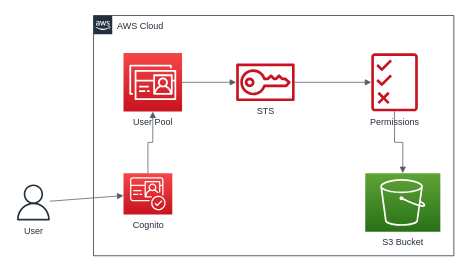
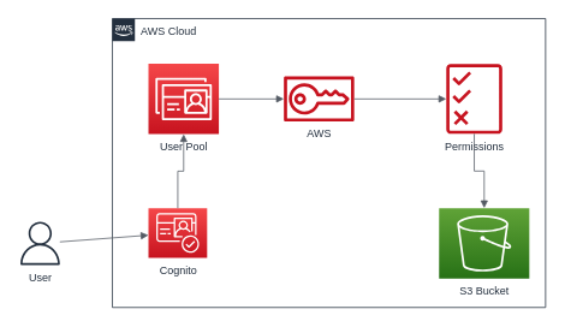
- <mxCell id="6" value="STS" style="outlineConnect=0;fontColor=#232F3E;gradientColor=none;fillColor=#C7131F;strokeColor=none;dashed=0;verticalLabelPosition=bottom;verticalAlign=top;align=center;html=1;fontSize=12;fontStyle=0;aspect=fixed;pointerEvents=1;shape=mxgraph.aws4.sts;" vertex="1" parent="1"><mxGeometry x="314" y="84" width="78" height="50" as="geometry" /></mxCell>
+ <mxCell id="6" value="AWS" style="outlineConnect=0;fontColor=#232F3E;gradientColor=none;fillColor=#C7131F;strokeColor=none;dashed=0;verticalLabelPosition=bottom;verticalAlign=top;align=center;html=1;fontSize=12;fontStyle=0;aspect=fixed;pointerEvents=1;shape=mxgraph.aws4.sts;" vertex="1" parent="1"><mxGeometry x="314" y="84" width="78" height="50" as="geometry" /></mxCell>
